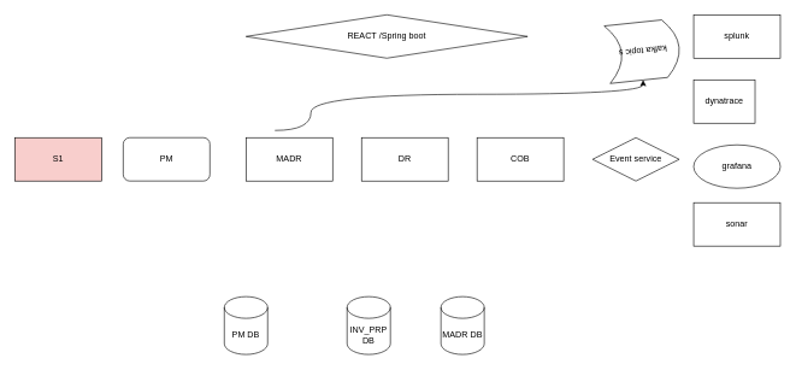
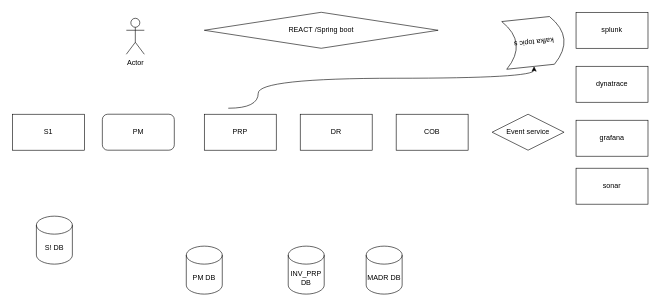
+ <mxCell id="2" value="Actor" style="shape=umlActor;verticalLabelPosition=bottom;verticalAlign=top;html=1;outlineConnect=0;" parent="1" vertex="1"><mxGeometry x="210" y="30" width="30" height="60" as="geometry" /></mxCell>
- <mxCell id="16" value="dynatrace" style="rounded=0;whiteSpace=wrap;html=1;" parent="1" vertex="1"><mxGeometry x="960" y="110" width="85" height="60" as="geometry" /></mxCell>
+ <mxCell id="16" value="dynatrace" style="rounded=0;whiteSpace=wrap;html=1;" parent="1" vertex="1"><mxGeometry x="960" y="110" width="120" height="60" as="geometry" /></mxCell>
- <mxCell id="4" value="S1" style="rounded=0;whiteSpace=wrap;html=1;fillColor=#f8cecc;" parent="1" vertex="1"><mxGeometry x="20" y="190" width="120" height="60" as="geometry" /></mxCell>
+ <mxCell id="4" value="S1" style="rounded=0;whiteSpace=wrap;html=1;" parent="1" vertex="1"><mxGeometry x="20" y="190" width="120" height="60" as="geometry" /></mxCell>
- <mxCell id="7" value="MADR" style="rounded=0;whiteSpace=wrap;html=1;" parent="1" vertex="1"><mxGeometry x="340" y="190" width="120" height="60" as="geometry" /></mxCell>
+ <mxCell id="7" value="PRP" style="rounded=0;whiteSpace=wrap;html=1;" parent="1" vertex="1"><mxGeometry x="340" y="190" width="120" height="60" as="geometry" /></mxCell>
- <mxCell id="18" value="grafana" style="ellipse;whiteSpace=wrap;html=1;" parent="1" vertex="1"><mxGeometry x="960" y="200" width="120" height="60" as="geometry" /></mxCell>
+ <mxCell id="18" value="grafana" style="rounded=0;whiteSpace=wrap;html=1;" parent="1" vertex="1"><mxGeometry x="960" y="200" width="120" height="60" as="geometry" /></mxCell>
+ <mxCell id="10" value="S! DB" style="shape=cylinder3;whiteSpace=wrap;html=1;boundedLbl=1;backgroundOutline=1;size=15;" parent="1" vertex="1"><mxGeometry x="60" y="360" width="60" height="80" as="geometry" /></mxCell>
